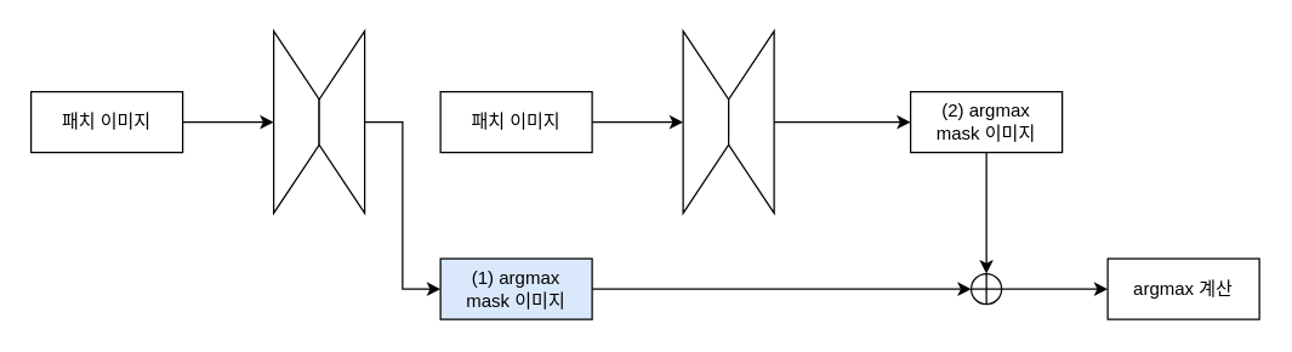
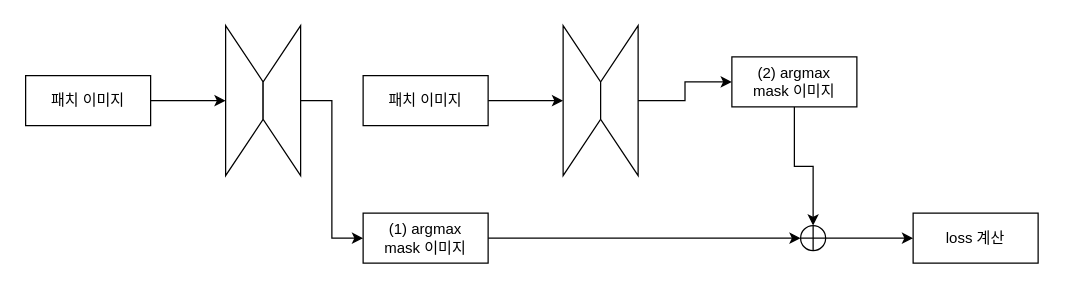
- <mxCell id="16" value="(2) argmax&lt;div&gt;mask&amp;nbsp;&lt;span style=&quot;background-color: initial;&quot;&gt;이미지&lt;/span&gt;&lt;/div&gt;" style="rounded=0;whiteSpace=wrap;html=1;" vertex="1" parent="1"><mxGeometry x="600" y="60" width="100" height="40" as="geometry" /></mxCell>
+ <mxCell id="16" value="(2) argmax&lt;div&gt;mask&amp;nbsp;&lt;span style=&quot;background-color: initial;&quot;&gt;이미지&lt;/span&gt;&lt;/div&gt;" style="rounded=0;whiteSpace=wrap;html=1;" vertex="1" parent="1"><mxGeometry x="585" y="45" width="100" height="40" as="geometry" /></mxCell>
- <mxCell id="8" value="(1) argmax&lt;div&gt;mask&amp;nbsp;&lt;span style=&quot;background-color: initial;&quot;&gt;이미지&lt;/span&gt;&lt;/div&gt;" style="rounded=0;whiteSpace=wrap;html=1;fillColor=#dae8fc;" vertex="1" parent="1"><mxGeometry x="290" y="170" width="100" height="40" as="geometry" /></mxCell>
+ <mxCell id="8" value="(1) argmax&lt;div&gt;mask&amp;nbsp;&lt;span style=&quot;background-color: initial;&quot;&gt;이미지&lt;/span&gt;&lt;/div&gt;" style="rounded=0;whiteSpace=wrap;html=1;" vertex="1" parent="1"><mxGeometry x="290" y="170" width="100" height="40" as="geometry" /></mxCell>
- <mxCell id="22" value="argmax 계산" style="rounded=0;whiteSpace=wrap;html=1;" vertex="1" parent="1"><mxGeometry x="730" y="170" width="100" height="40" as="geometry" /></mxCell>
+ <mxCell id="22" value="loss 계산" style="rounded=0;whiteSpace=wrap;html=1;" vertex="1" parent="1"><mxGeometry x="730" y="170" width="100" height="40" as="geometry" /></mxCell>
